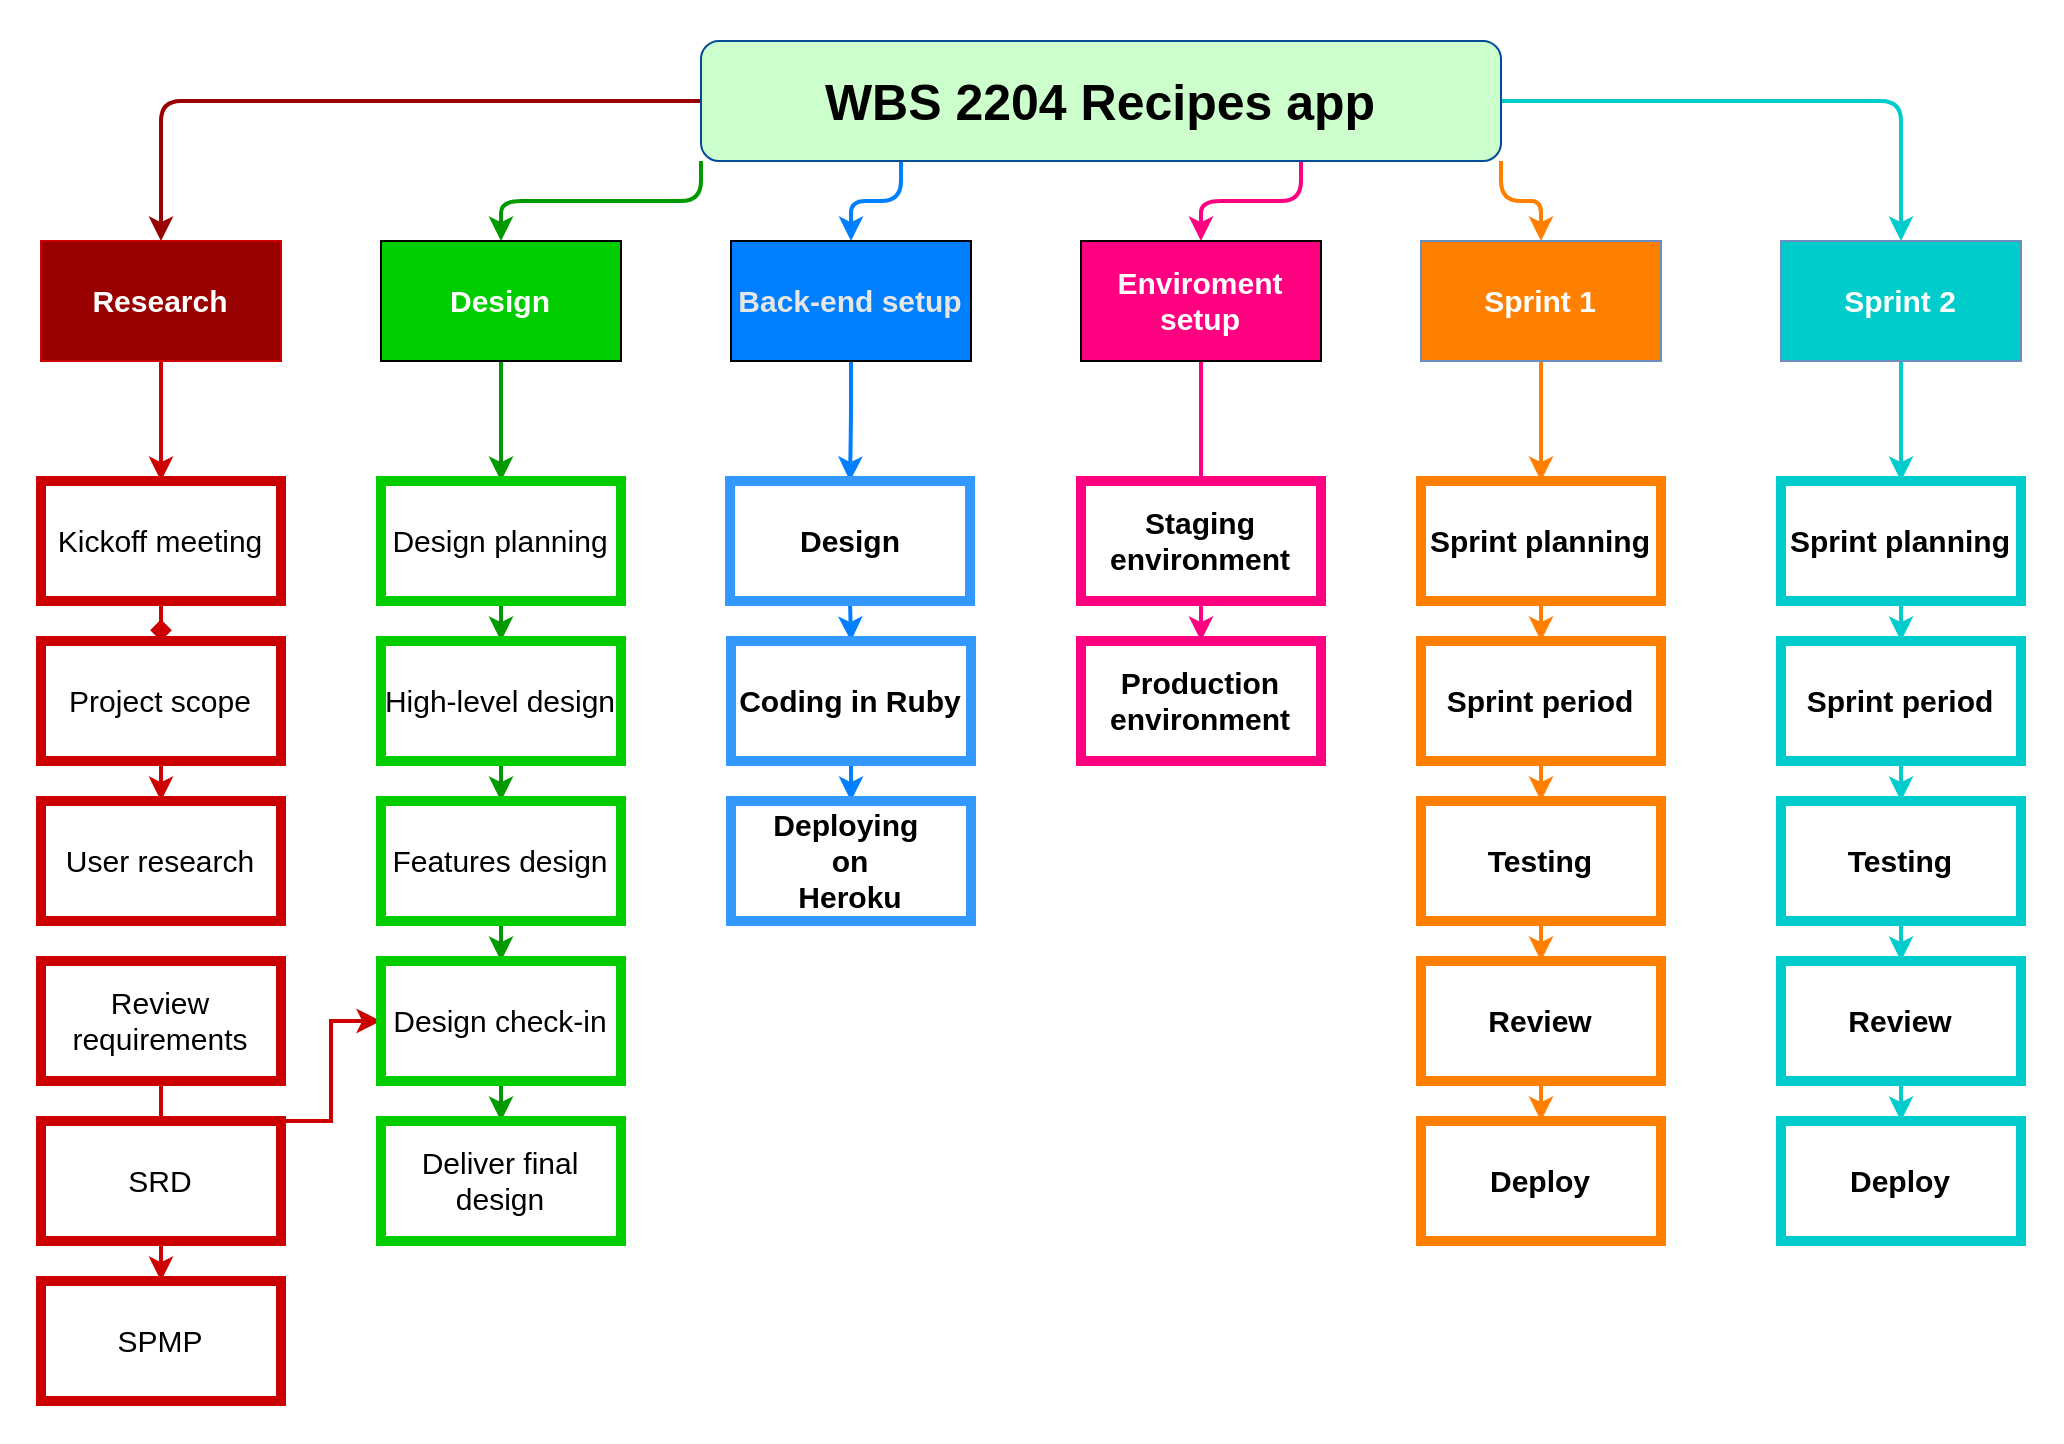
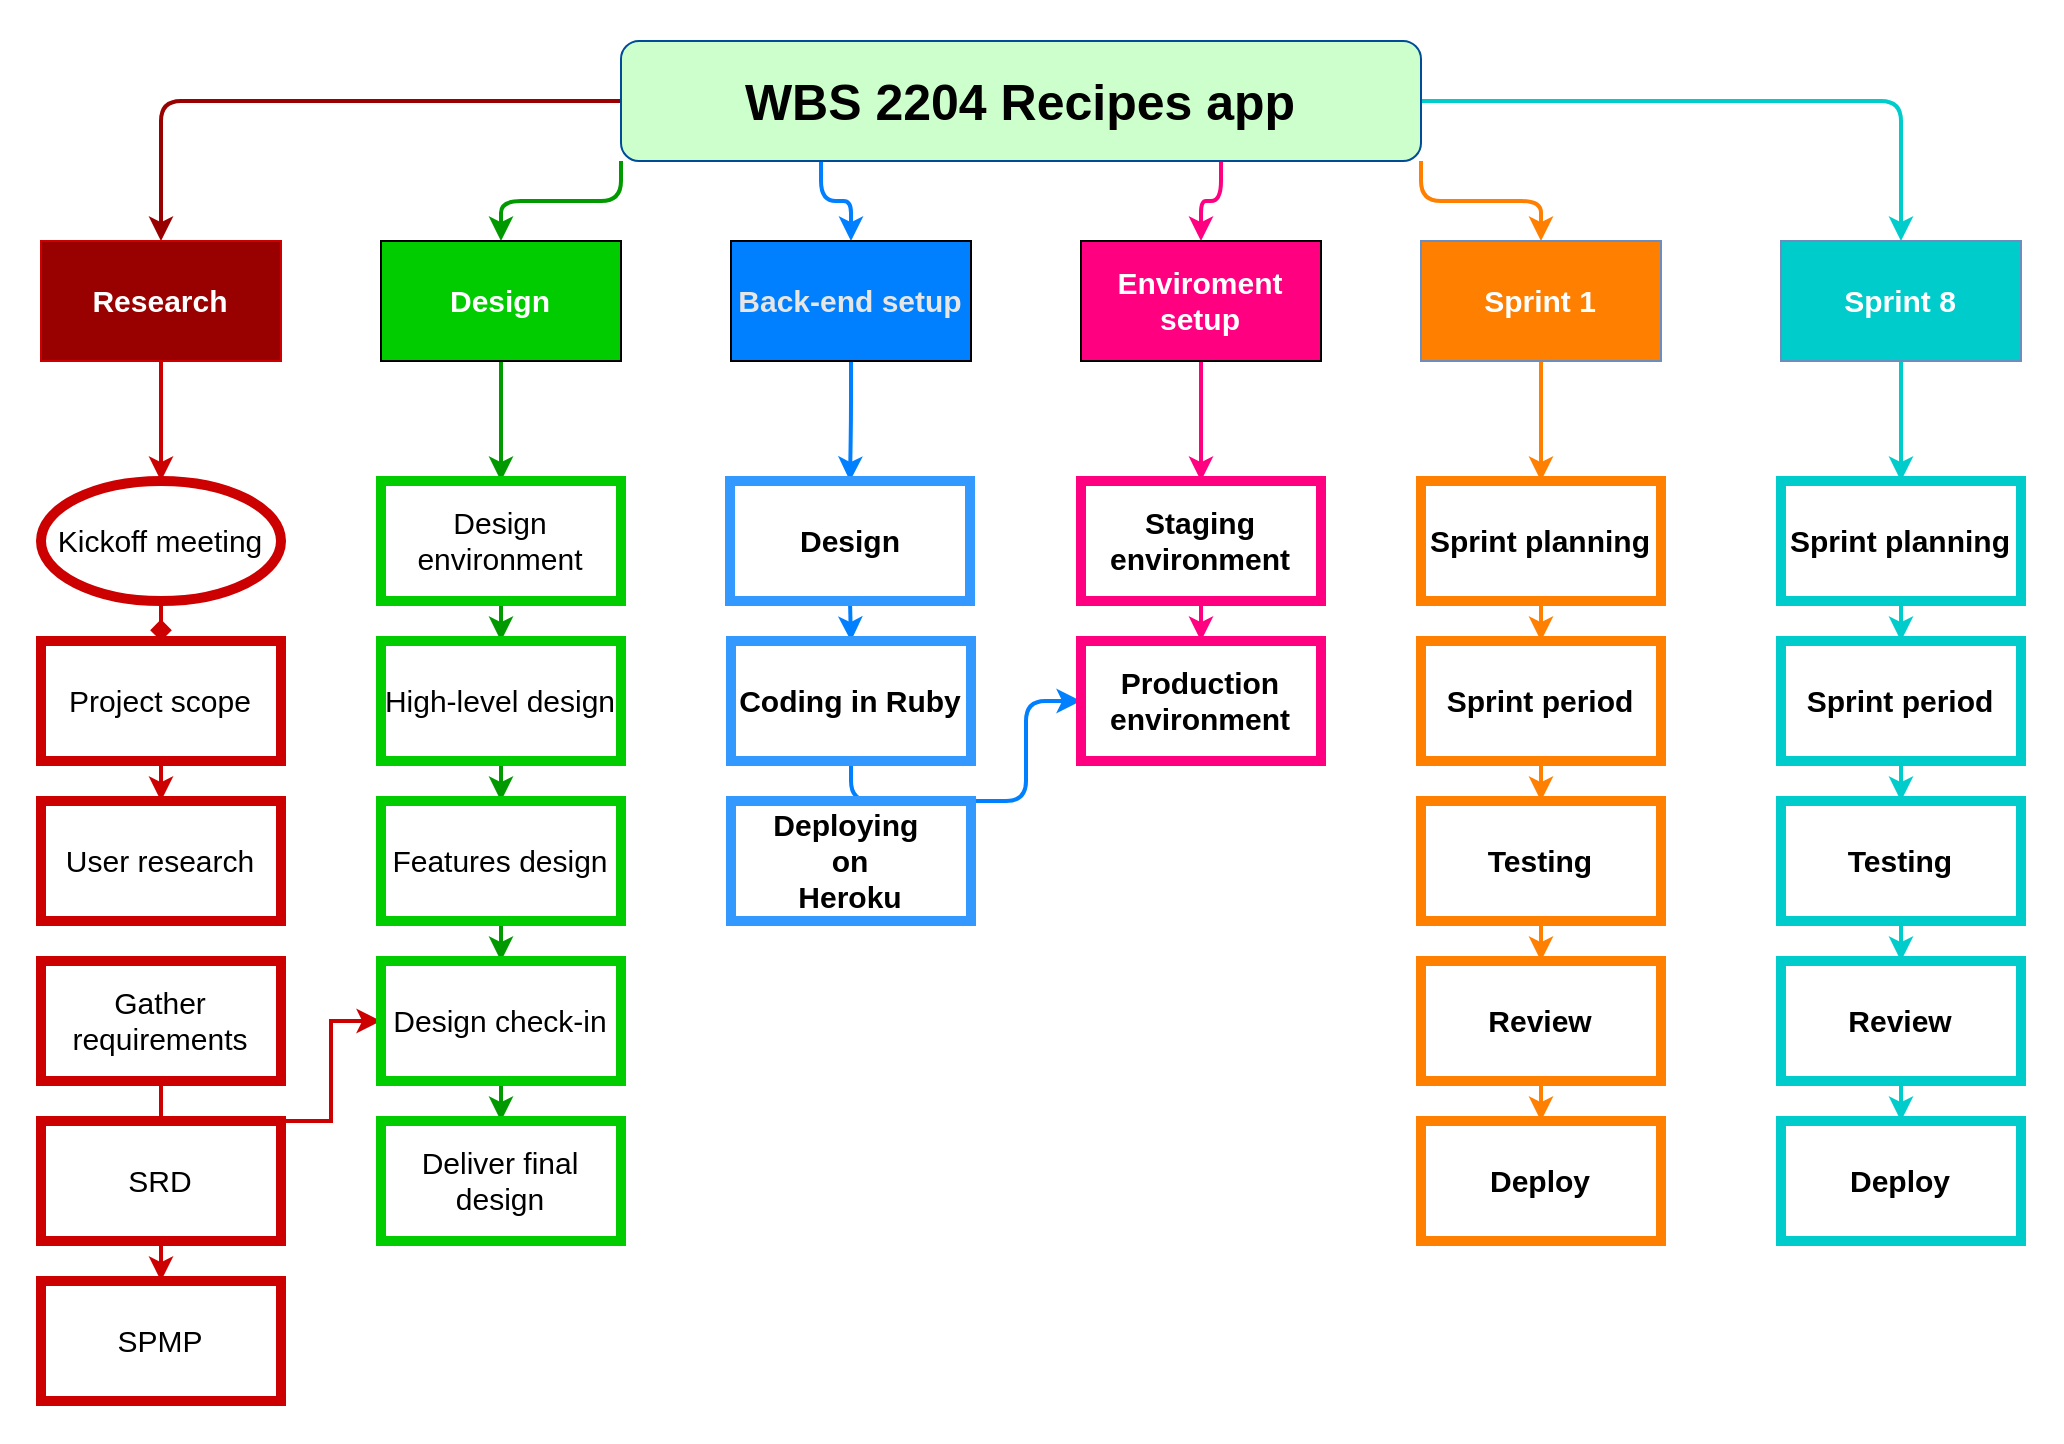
- <mxCell id="8" value="WBS 2204 Recipes app" style="rounded=1;whiteSpace=wrap;html=1;fontStyle=1;fontSize=25;strokeWidth=1;strokeColor=#004C99;fillColor=#CCFFCC;" parent="1" vertex="1"><mxGeometry x="350" y="20" width="400" height="60" as="geometry" /></mxCell>
+ <mxCell id="8" value="WBS 2204 Recipes app" style="rounded=1;whiteSpace=wrap;html=1;fontStyle=1;fontSize=25;strokeWidth=1;strokeColor=#004C99;fillColor=#CCFFCC;" parent="1" vertex="1"><mxGeometry x="310" y="20" width="400" height="60" as="geometry" /></mxCell>
- <mxCell id="30" value="Sprint 2" style="rounded=0;whiteSpace=wrap;html=1;fontSize=15;fontStyle=1;strokeColor=#6c8ebf;fillColor=#00CCCC;fontColor=#FFFFFF;" parent="1" vertex="1"><mxGeometry x="890" y="120" width="120" height="60" as="geometry" /></mxCell>
+ <mxCell id="30" value="Sprint 8" style="rounded=0;whiteSpace=wrap;html=1;fontSize=15;fontStyle=1;strokeColor=#6c8ebf;fillColor=#00CCCC;fontColor=#FFFFFF;" parent="1" vertex="1"><mxGeometry x="890" y="120" width="120" height="60" as="geometry" /></mxCell>
- <mxCell id="25" style="edgeStyle=orthogonalEdgeStyle;rounded=1;orthogonalLoop=1;jettySize=auto;html=1;entryX=0.5;entryY=0;entryDx=0;entryDy=0;fontSize=15;fontColor=#E6E6E6;strokeWidth=2;strokeColor=#FF0080;endArrow=none;" parent="1" source="26" target="46" edge="1"><mxGeometry relative="1" as="geometry" /></mxCell>
+ <mxCell id="25" style="edgeStyle=orthogonalEdgeStyle;rounded=1;orthogonalLoop=1;jettySize=auto;html=1;entryX=0.5;entryY=0;entryDx=0;entryDy=0;fontSize=15;fontColor=#E6E6E6;strokeWidth=2;strokeColor=#FF0080;" parent="1" source="26" target="46" edge="1"><mxGeometry relative="1" as="geometry" /></mxCell>
- <mxCell id="12" value="Kickoff meeting" style="rounded=0;whiteSpace=wrap;html=1;fontSize=15;strokeColor=#CC0000;strokeWidth=5;" parent="1" vertex="1"><mxGeometry x="20" y="240" width="120" height="60" as="geometry" /></mxCell>
+ <mxCell id="12" value="Kickoff meeting" style="ellipse;whiteSpace=wrap;html=1;fontSize=15;strokeColor=#CC0000;strokeWidth=5;" parent="1" vertex="1"><mxGeometry x="20" y="240" width="120" height="60" as="geometry" /></mxCell>
- <mxCell id="32" value="Design planning" style="rounded=0;whiteSpace=wrap;html=1;fontSize=15;strokeColor=#00CC00;strokeWidth=5;" parent="1" vertex="1"><mxGeometry x="190" y="240" width="120" height="60" as="geometry" /></mxCell>
+ <mxCell id="32" value="Design environment" style="rounded=0;whiteSpace=wrap;html=1;fontSize=15;strokeColor=#00CC00;strokeWidth=5;" parent="1" vertex="1"><mxGeometry x="190" y="240" width="120" height="60" as="geometry" /></mxCell>
- <mxCell id="42" style="edgeStyle=orthogonalEdgeStyle;rounded=1;orthogonalLoop=1;jettySize=auto;html=1;exitX=0.5;exitY=1;exitDx=0;exitDy=0;entryX=0.5;entryY=0;entryDx=0;entryDy=0;fontSize=15;fontColor=#E6E6E6;strokeWidth=2;strokeColor=#007FFF;" parent="1" source="43" target="44" edge="1"><mxGeometry relative="1" as="geometry" /></mxCell>
+ <mxCell id="42" style="edgeStyle=orthogonalEdgeStyle;rounded=1;orthogonalLoop=1;jettySize=auto;html=1;exitX=0.5;exitY=1;exitDx=0;exitDy=0;fontSize=15;fontColor=#E6E6E6;strokeWidth=2;strokeColor=#007FFF;" parent="1" source="43" target="47" edge="1"><mxGeometry relative="1" as="geometry" /></mxCell>
- <mxCell id="17" value="Review requirements" style="rounded=0;whiteSpace=wrap;html=1;fontSize=15;strokeColor=#CC0000;strokeWidth=5;" parent="1" vertex="1"><mxGeometry x="20" y="480" width="120" height="60" as="geometry" /></mxCell>
+ <mxCell id="17" value="Gather requirements" style="rounded=0;whiteSpace=wrap;html=1;fontSize=15;strokeColor=#CC0000;strokeWidth=5;" parent="1" vertex="1"><mxGeometry x="20" y="480" width="120" height="60" as="geometry" /></mxCell>
